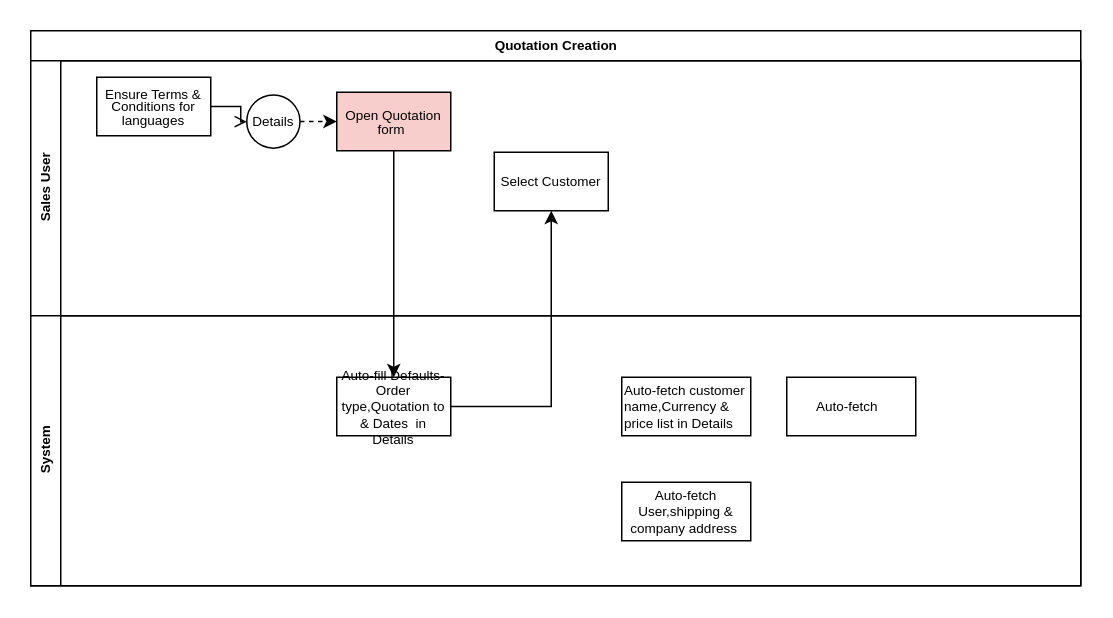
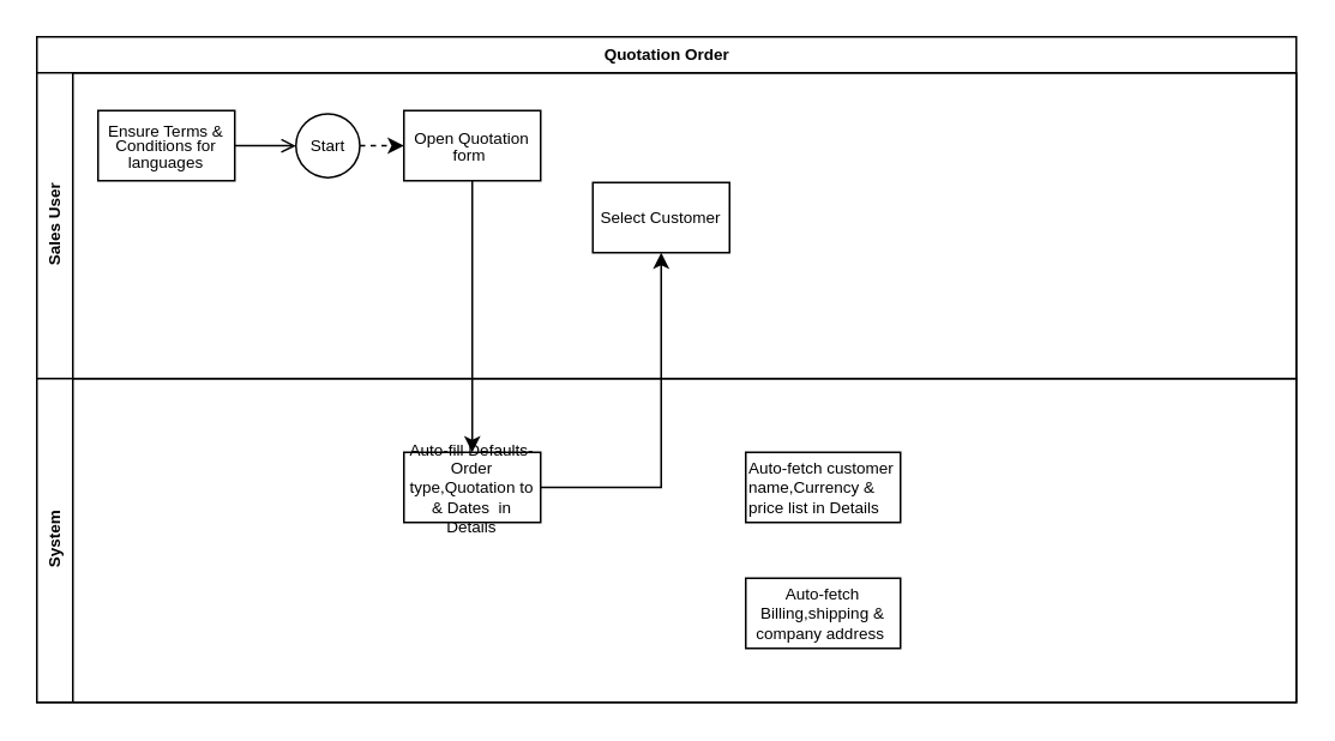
- <mxCell id="2" value="Quotation Creation" style="swimlane;childLayout=stackLayout;resizeParent=1;resizeParentMax=0;horizontal=1;startSize=20;horizontalStack=0;html=1;fontSize=9;" vertex="1" parent="1"><mxGeometry x="20" y="20" width="700" height="370" as="geometry" /></mxCell>
+ <mxCell id="2" value="Quotation Order" style="swimlane;childLayout=stackLayout;resizeParent=1;resizeParentMax=0;horizontal=1;startSize=20;horizontalStack=0;html=1;fontSize=9;" vertex="1" parent="1"><mxGeometry x="20" y="20" width="700" height="370" as="geometry" /></mxCell>
- <mxCell id="5" value="&lt;div style=&quot;line-height: 90%;&quot; align=&quot;center&quot;&gt;&lt;font&gt;Ensure Terms &amp;amp; Conditions for languages&lt;/font&gt;&lt;/div&gt;" style="rounded=0;whiteSpace=wrap;html=1;align=center;fontSize=9;" vertex="1" parent="3"><mxGeometry x="44" y="11" width="76" height="39" as="geometry" /></mxCell>
+ <mxCell id="5" value="&lt;div style=&quot;line-height: 90%;&quot; align=&quot;center&quot;&gt;&lt;font&gt;Ensure Terms &amp;amp; Conditions for languages&lt;/font&gt;&lt;/div&gt;" style="rounded=0;whiteSpace=wrap;html=1;align=center;fontSize=9;" vertex="1" parent="3"><mxGeometry x="34" y="21" width="76" height="39" as="geometry" /></mxCell>
- <mxCell id="7" value="&lt;font&gt;Details&lt;/font&gt;" style="ellipse;whiteSpace=wrap;html=1;aspect=fixed;fontSize=9;" vertex="1" parent="3"><mxGeometry x="144" y="22.75" width="35.5" height="35.5" as="geometry" /></mxCell>
+ <mxCell id="7" value="&lt;font&gt;Start&lt;/font&gt;" style="ellipse;whiteSpace=wrap;html=1;aspect=fixed;fontSize=9;" vertex="1" parent="3"><mxGeometry x="144" y="22.75" width="35.5" height="35.5" as="geometry" /></mxCell>
- <mxCell id="8" value="&lt;div style=&quot;line-height: 90%;&quot; align=&quot;center&quot;&gt;Open Quotation form&amp;nbsp;&lt;/div&gt;" style="rounded=0;whiteSpace=wrap;html=1;align=center;fontSize=9;fillColor=#f8cecc;" vertex="1" parent="3"><mxGeometry x="204" y="21" width="76" height="39" as="geometry" /></mxCell>
+ <mxCell id="8" value="&lt;div style=&quot;line-height: 90%;&quot; align=&quot;center&quot;&gt;Open Quotation form&amp;nbsp;&lt;/div&gt;" style="rounded=0;whiteSpace=wrap;html=1;align=center;fontSize=9;" vertex="1" parent="3"><mxGeometry x="204" y="21" width="76" height="39" as="geometry" /></mxCell>
- <mxCell id="14" value="Auto-fetch&amp;nbsp;&amp;nbsp;" style="rounded=0;whiteSpace=wrap;html=1;align=center;fontSize=9;" vertex="1" parent="10"><mxGeometry x="504" y="41" width="86" height="39" as="geometry" /></mxCell>
- <mxCell id="13" value="Auto-fetch User,shipping &amp;amp; company address&amp;nbsp;" style="rounded=0;whiteSpace=wrap;html=1;align=center;fontSize=9;" vertex="1" parent="10"><mxGeometry x="394" y="111" width="86" height="39" as="geometry" /></mxCell>
+ <mxCell id="13" value="Auto-fetch Billing,shipping &amp;amp; company address&amp;nbsp;" style="rounded=0;whiteSpace=wrap;html=1;align=center;fontSize=9;" vertex="1" parent="10"><mxGeometry x="394" y="111" width="86" height="39" as="geometry" /></mxCell>
